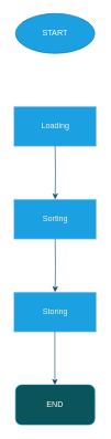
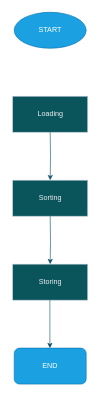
- <mxCell id="2" value="Loading" style="rounded=0;whiteSpace=wrap;html=1;fillColor=#1ba1e2;strokeColor=#BAC8D3;labelBackgroundColor=none;fontColor=#EEEEEE;" vertex="1" parent="1"><mxGeometry x="20.5" y="160" width="125" height="60" as="geometry" /></mxCell>
+ <mxCell id="2" value="Loading" style="rounded=0;whiteSpace=wrap;html=1;fillColor=#09555B;strokeColor=#BAC8D3;labelBackgroundColor=none;fontColor=#EEEEEE;" vertex="1" parent="1"><mxGeometry x="20.5" y="160" width="125" height="60" as="geometry" /></mxCell>
- <mxCell id="4" value="Sorting" style="rounded=0;whiteSpace=wrap;html=1;fillColor=#1ba1e2;strokeColor=#BAC8D3;labelBackgroundColor=none;fontColor=#EEEEEE;" vertex="1" parent="1"><mxGeometry x="20.5" y="300" width="125" height="60" as="geometry" /></mxCell>
+ <mxCell id="4" value="Sorting" style="rounded=0;whiteSpace=wrap;html=1;fillColor=#09555B;strokeColor=#BAC8D3;labelBackgroundColor=none;fontColor=#EEEEEE;" vertex="1" parent="1"><mxGeometry x="20.5" y="300" width="125" height="60" as="geometry" /></mxCell>
- <mxCell id="6" value="Storing" style="rounded=0;whiteSpace=wrap;html=1;fillColor=#1ba1e2;strokeColor=#BAC8D3;labelBackgroundColor=none;fontColor=#EEEEEE;" vertex="1" parent="1"><mxGeometry x="20.5" y="440" width="125" height="60" as="geometry" /></mxCell>
+ <mxCell id="6" value="Storing" style="rounded=0;whiteSpace=wrap;html=1;fillColor=#09555B;strokeColor=#BAC8D3;labelBackgroundColor=none;fontColor=#EEEEEE;" vertex="1" parent="1"><mxGeometry x="20.5" y="440" width="125" height="60" as="geometry" /></mxCell>
- <mxCell id="8" value="END" style="rounded=1;whiteSpace=wrap;html=1;fillColor=#09555b;strokeColor=#006EAF;labelBackgroundColor=none;fontColor=#ffffff;" vertex="1" parent="1"><mxGeometry x="23" y="580" width="120" height="60" as="geometry" /></mxCell>
+ <mxCell id="8" value="END" style="rounded=1;whiteSpace=wrap;html=1;fillColor=#1ba1e2;strokeColor=#006EAF;labelBackgroundColor=none;fontColor=#ffffff;" vertex="1" parent="1"><mxGeometry x="23" y="580" width="120" height="60" as="geometry" /></mxCell>
